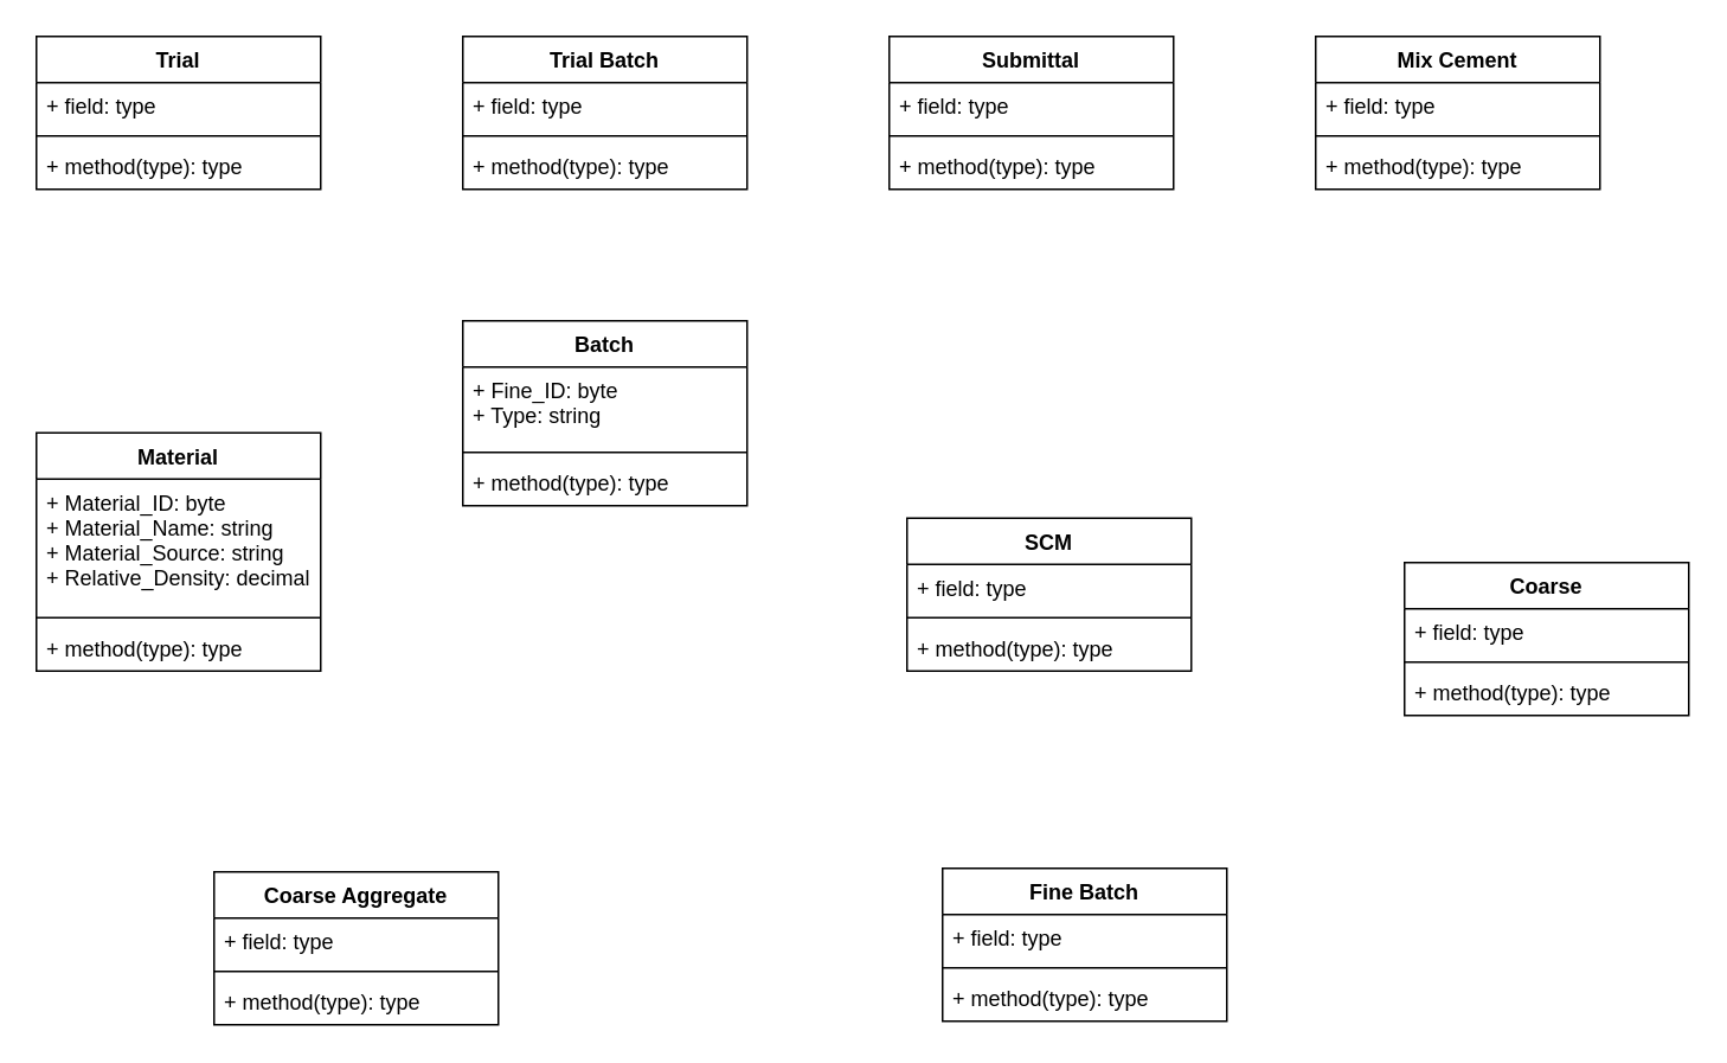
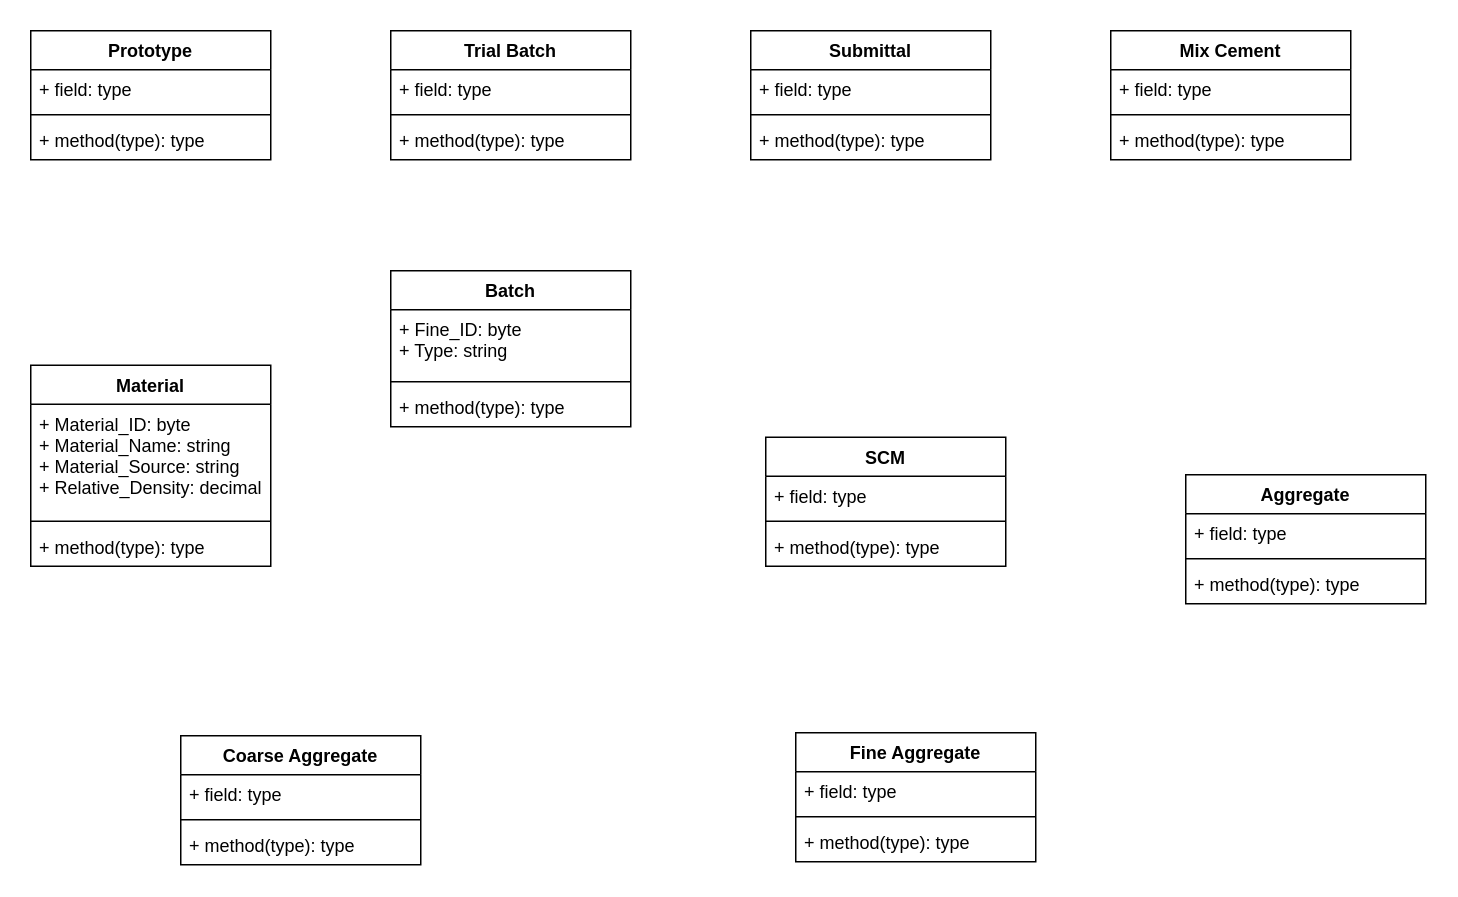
- <mxCell id="2" value="Trial" style="swimlane;fontStyle=1;align=center;verticalAlign=top;childLayout=stackLayout;horizontal=1;startSize=26;horizontalStack=0;resizeParent=1;resizeParentMax=0;resizeLast=0;collapsible=1;marginBottom=0;" vertex="1" parent="1"><mxGeometry x="20" y="20" width="160" height="86" as="geometry" /></mxCell>
+ <mxCell id="2" value="Prototype" style="swimlane;fontStyle=1;align=center;verticalAlign=top;childLayout=stackLayout;horizontal=1;startSize=26;horizontalStack=0;resizeParent=1;resizeParentMax=0;resizeLast=0;collapsible=1;marginBottom=0;" vertex="1" parent="1"><mxGeometry x="20" y="20" width="160" height="86" as="geometry" /></mxCell>
- <mxCell id="30" value="Coarse" style="swimlane;fontStyle=1;align=center;verticalAlign=top;childLayout=stackLayout;horizontal=1;startSize=26;horizontalStack=0;resizeParent=1;resizeParentMax=0;resizeLast=0;collapsible=1;marginBottom=0;" vertex="1" parent="1"><mxGeometry x="790" y="316" width="160" height="86" as="geometry" /></mxCell>
+ <mxCell id="30" value="Aggregate" style="swimlane;fontStyle=1;align=center;verticalAlign=top;childLayout=stackLayout;horizontal=1;startSize=26;horizontalStack=0;resizeParent=1;resizeParentMax=0;resizeLast=0;collapsible=1;marginBottom=0;" vertex="1" parent="1"><mxGeometry x="790" y="316" width="160" height="86" as="geometry" /></mxCell>
- <mxCell id="38" value="Fine Batch" style="swimlane;fontStyle=1;align=center;verticalAlign=top;childLayout=stackLayout;horizontal=1;startSize=26;horizontalStack=0;resizeParent=1;resizeParentMax=0;resizeLast=0;collapsible=1;marginBottom=0;" vertex="1" parent="1"><mxGeometry x="530" y="488" width="160" height="86" as="geometry" /></mxCell>
+ <mxCell id="38" value="Fine Aggregate" style="swimlane;fontStyle=1;align=center;verticalAlign=top;childLayout=stackLayout;horizontal=1;startSize=26;horizontalStack=0;resizeParent=1;resizeParentMax=0;resizeLast=0;collapsible=1;marginBottom=0;" vertex="1" parent="1"><mxGeometry x="530" y="488" width="160" height="86" as="geometry" /></mxCell>
